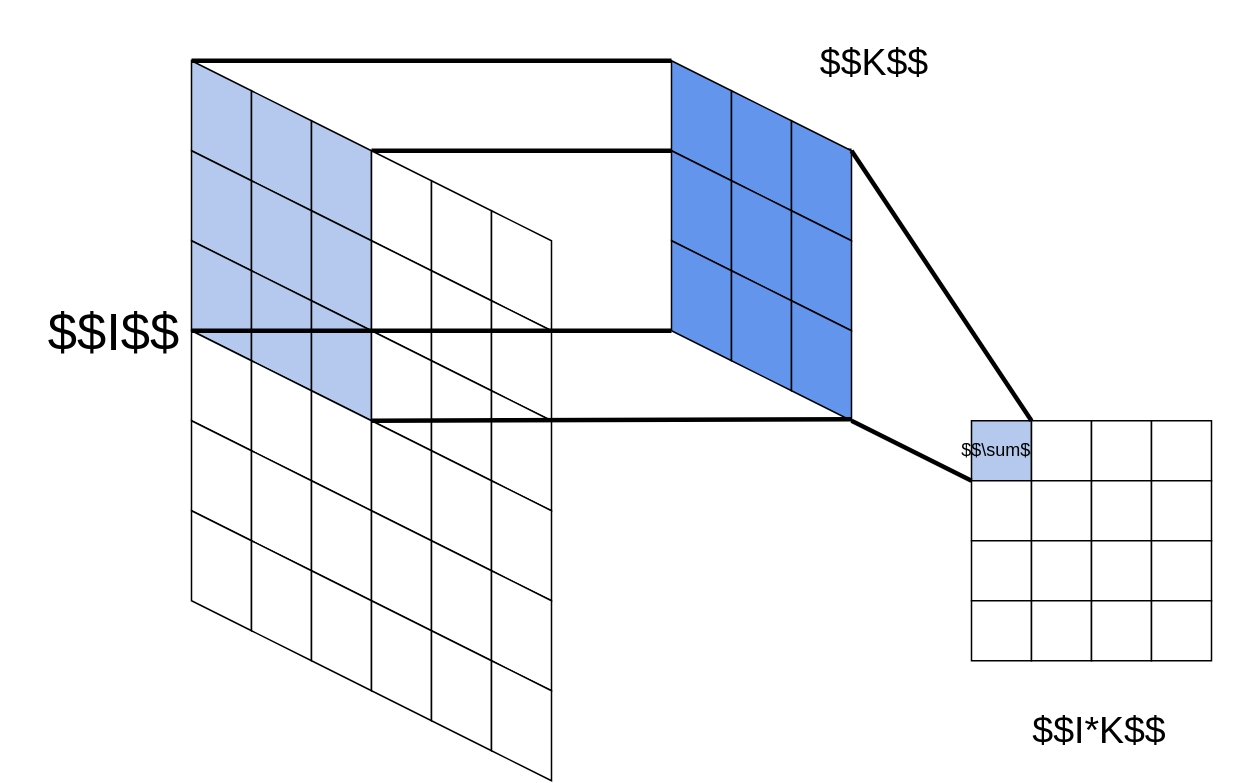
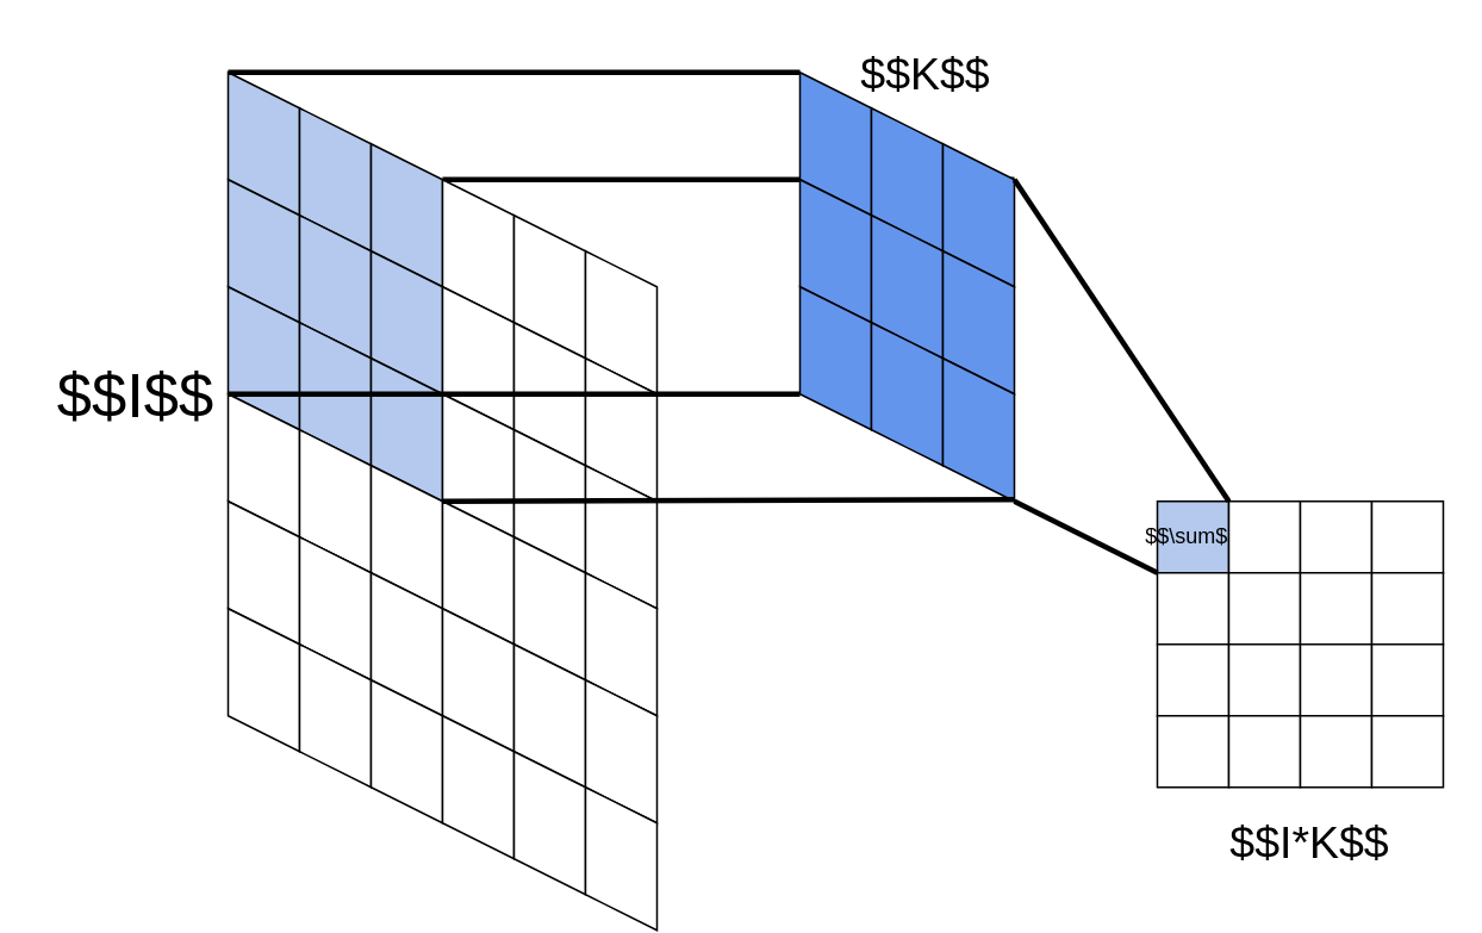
- <mxCell id="70" value="$$K$$" style="text;html=1;align=center;verticalAlign=middle;resizable=0;points=[];autosize=1;strokeColor=none;fillColor=none;fontSize=25;" vertex="1" parent="1"><mxGeometry x="532" y="20" width="100" height="40" as="geometry" /></mxCell>
+ <mxCell id="70" value="$$K$$" style="text;html=1;align=center;verticalAlign=middle;resizable=0;points=[];autosize=1;strokeColor=none;fillColor=none;fontSize=25;" vertex="1" parent="1"><mxGeometry x="467" y="20" width="100" height="40" as="geometry" /></mxCell>
- <mxCell id="71" value="$$I*K$$" style="text;html=1;align=center;verticalAlign=middle;resizable=0;points=[];autosize=1;strokeColor=none;fillColor=none;fontSize=25;" vertex="1" parent="1"><mxGeometry x="677" y="465" width="110" height="40" as="geometry" /></mxCell>
+ <mxCell id="71" value="$$I*K$$" style="text;html=1;align=center;verticalAlign=middle;resizable=0;points=[];autosize=1;strokeColor=none;fillColor=none;fontSize=25;" vertex="1" parent="1"><mxGeometry x="677" y="450" width="110" height="40" as="geometry" /></mxCell>
